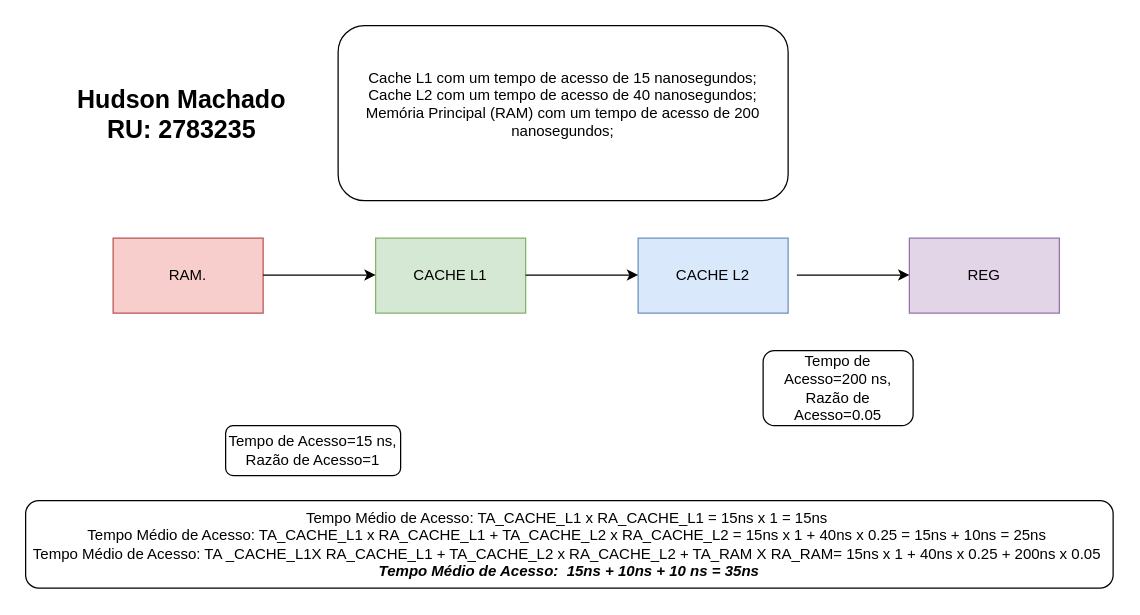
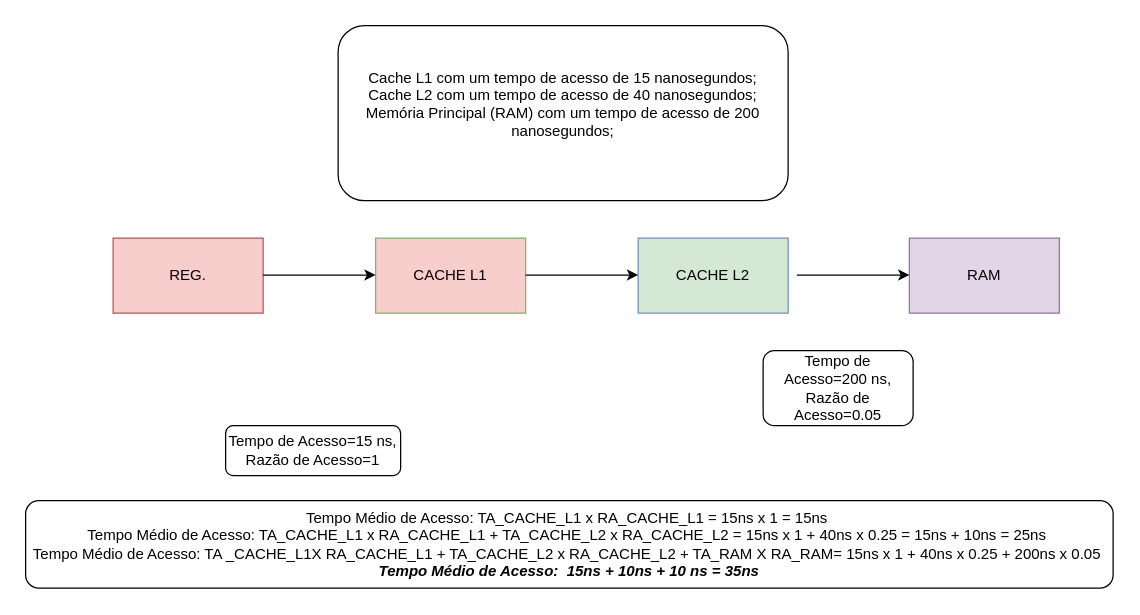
- <mxCell id="13" value="&lt;b style=&quot;font-size: 20px;&quot;&gt;&lt;font style=&quot;font-size: 20px;&quot;&gt;Hudson Machado&lt;/font&gt;&lt;/b&gt;&lt;div style=&quot;font-size: 20px;&quot;&gt;&lt;b&gt;&lt;font style=&quot;font-size: 20px;&quot;&gt;RU: 2783235&lt;/font&gt;&lt;/b&gt;&lt;/div&gt;" style="text;html=1;align=center;verticalAlign=middle;whiteSpace=wrap;rounded=0;" vertex="1" parent="1"><mxGeometry x="60" y="55" width="170" height="70" as="geometry" /></mxCell>
- <mxCell id="3" value="RAM." style="rounded=0;whiteSpace=wrap;html=1;fillColor=#f8cecc;strokeColor=#b85450;" vertex="1" parent="1"><mxGeometry x="90" y="190" width="120" height="60" as="geometry" /></mxCell>
+ <mxCell id="3" value="REG." style="rounded=0;whiteSpace=wrap;html=1;fillColor=#f8cecc;strokeColor=#b85450;" vertex="1" parent="1"><mxGeometry x="90" y="190" width="120" height="60" as="geometry" /></mxCell>
- <mxCell id="2" value="CACHE L1" style="rounded=0;whiteSpace=wrap;html=1;fillColor=#d5e8d4;strokeColor=#82b366;" vertex="1" parent="1"><mxGeometry x="300" y="190" width="120" height="60" as="geometry" /></mxCell>
+ <mxCell id="2" value="CACHE L1" style="rounded=0;whiteSpace=wrap;html=1;fillColor=#f8cecc;strokeColor=#82b366;" vertex="1" parent="1"><mxGeometry x="300" y="190" width="120" height="60" as="geometry" /></mxCell>
- <mxCell id="4" value="CACHE L2" style="rounded=0;whiteSpace=wrap;html=1;fillColor=#dae8fc;strokeColor=#6c8ebf;" vertex="1" parent="1"><mxGeometry x="510" y="190" width="120" height="60" as="geometry" /></mxCell>
+ <mxCell id="4" value="CACHE L2" style="rounded=0;whiteSpace=wrap;html=1;fillColor=#d5e8d4;strokeColor=#6c8ebf;" vertex="1" parent="1"><mxGeometry x="510" y="190" width="120" height="60" as="geometry" /></mxCell>
- <mxCell id="5" value="REG" style="rounded=0;whiteSpace=wrap;html=1;fillColor=#e1d5e7;strokeColor=#9673a6;" vertex="1" parent="1"><mxGeometry x="727" y="190" width="120" height="60" as="geometry" /></mxCell>
+ <mxCell id="5" value="RAM" style="rounded=0;whiteSpace=wrap;html=1;fillColor=#e1d5e7;strokeColor=#9673a6;" vertex="1" parent="1"><mxGeometry x="727" y="190" width="120" height="60" as="geometry" /></mxCell>
